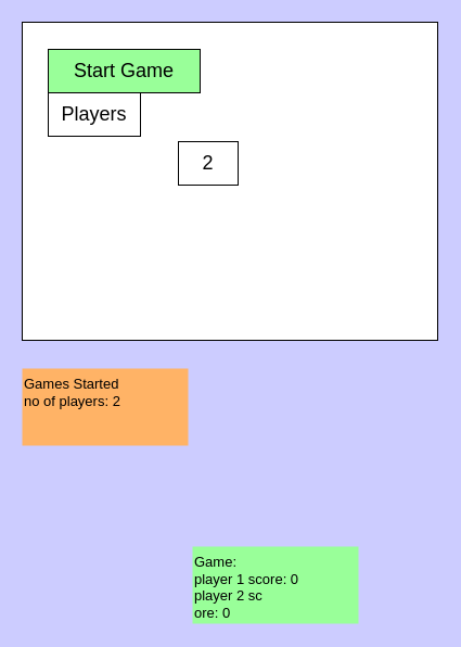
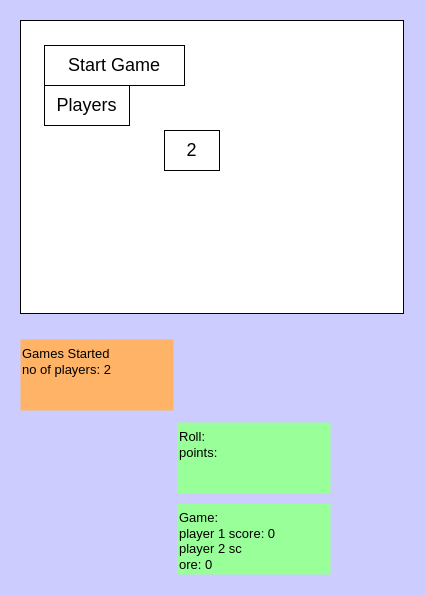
- <mxCell id="3" value="Start Game" style="rounded=0;whiteSpace=wrap;html=1;fontSize=18;fillColor=#99ff99;" vertex="1" parent="1"><mxGeometry x="44" y="45" width="140" height="40" as="geometry" /></mxCell>
+ <mxCell id="3" value="Start Game" style="rounded=0;whiteSpace=wrap;html=1;fontSize=18;" vertex="1" parent="1"><mxGeometry x="44" y="45" width="140" height="40" as="geometry" /></mxCell>
+ <mxCell id="7" value="Roll:&lt;br&gt;points:" style="whiteSpace=wrap;html=1;fontSize=13;fillColor=#99FF99;strokeColor=none;align=left;verticalAlign=top;labelBackgroundColor=none;" vertex="1" parent="1"><mxGeometry x="177" y="422" width="153" height="71" as="geometry" /></mxCell>
